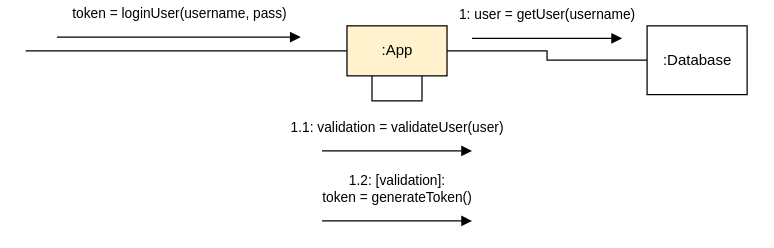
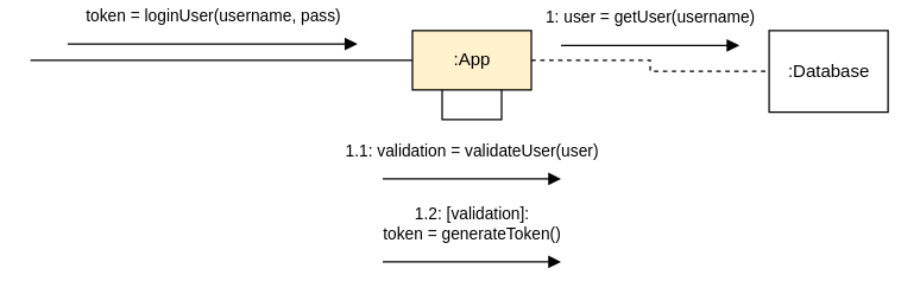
- <mxCell id="2" value="" style="edgeStyle=orthogonalEdgeStyle;rounded=0;orthogonalLoop=1;jettySize=auto;html=1;entryX=0;entryY=0.5;entryDx=0;entryDy=0;endArrow=none;endFill=0;" parent="1" source="4" target="5" edge="1"><mxGeometry relative="1" as="geometry"><mxPoint x="437" y="40" as="targetPoint" /></mxGeometry></mxCell>
+ <mxCell id="2" value="" style="edgeStyle=orthogonalEdgeStyle;rounded=0;orthogonalLoop=1;jettySize=auto;html=1;entryX=0;entryY=0.5;entryDx=0;entryDy=0;endArrow=none;endFill=0;dashed=1;" parent="1" source="4" target="5" edge="1"><mxGeometry relative="1" as="geometry"><mxPoint x="437" y="40" as="targetPoint" /></mxGeometry></mxCell>
